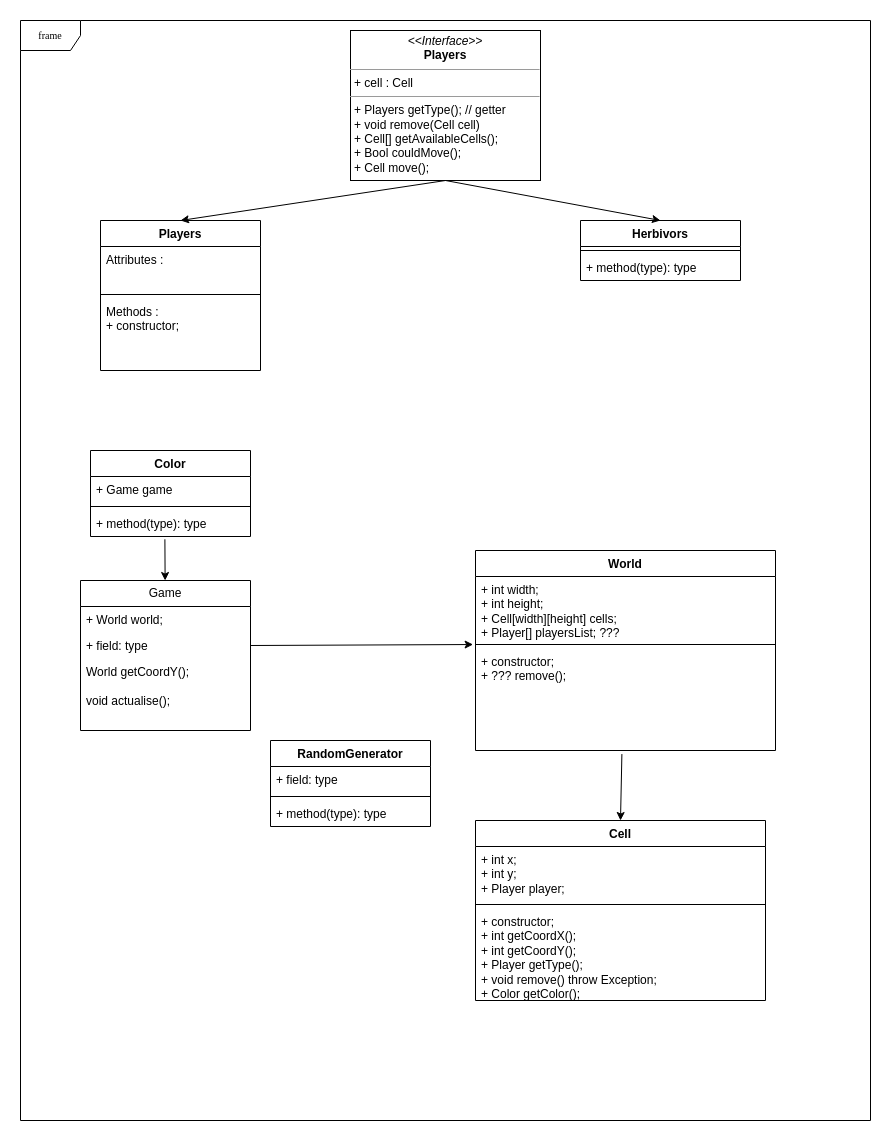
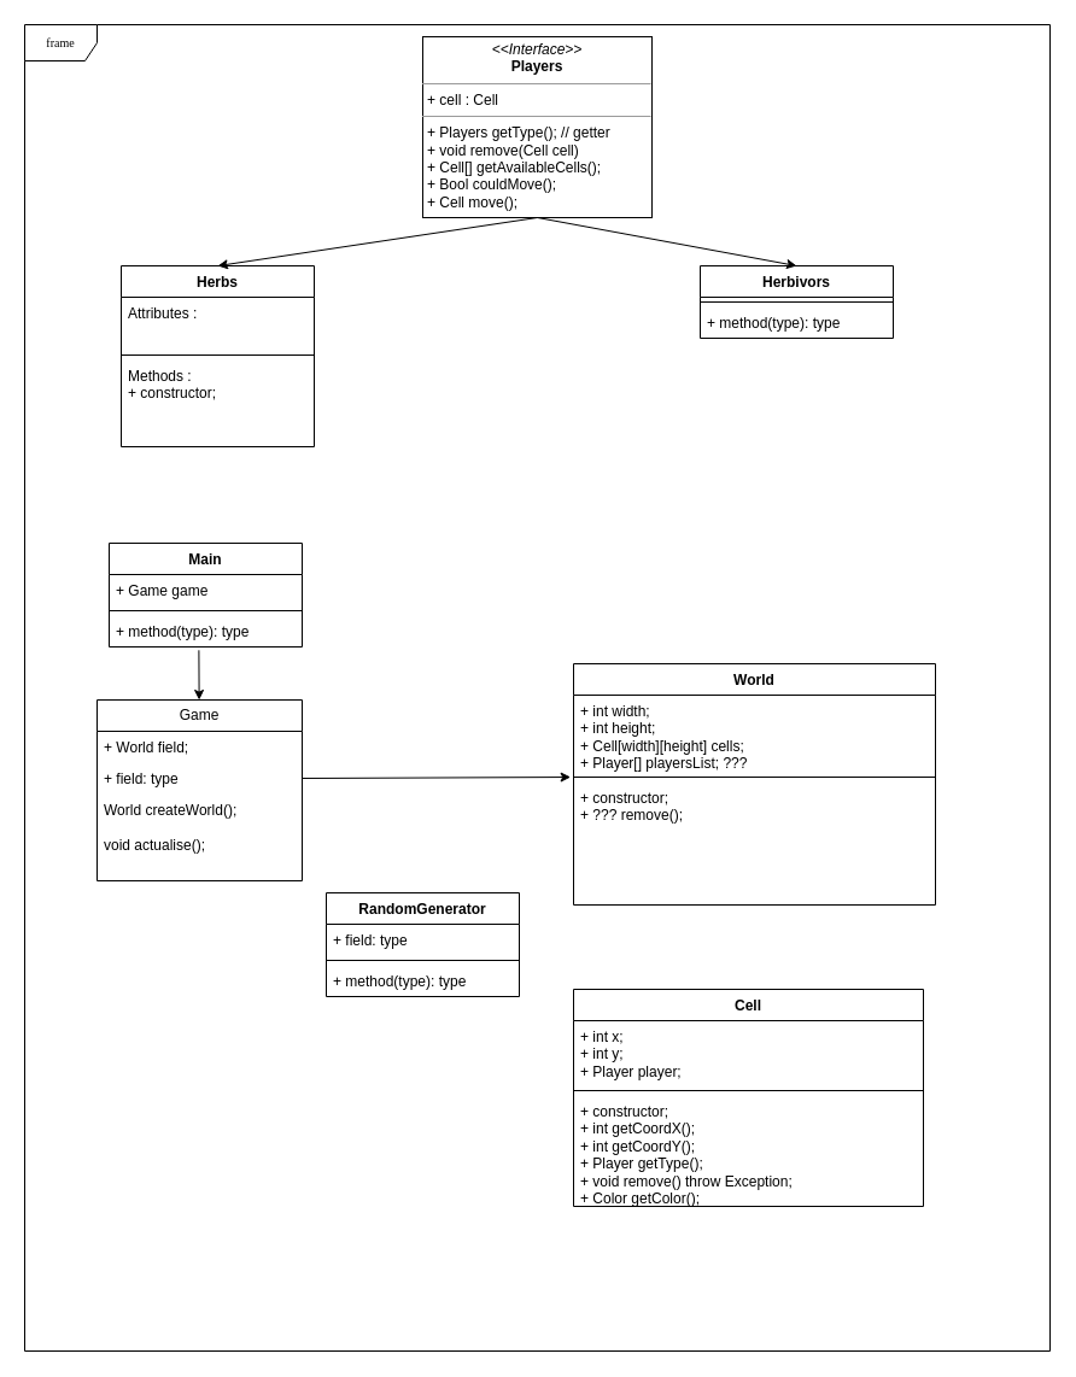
- <mxCell id="4" value="Players" style="swimlane;fontStyle=1;align=center;verticalAlign=top;childLayout=stackLayout;horizontal=1;startSize=26;horizontalStack=0;resizeParent=1;resizeParentMax=0;resizeLast=0;collapsible=1;marginBottom=0;whiteSpace=wrap;html=1;" parent="1" vertex="1"><mxGeometry x="100" y="220" width="160" height="150" as="geometry" /></mxCell>
+ <mxCell id="4" value="Herbs" style="swimlane;fontStyle=1;align=center;verticalAlign=top;childLayout=stackLayout;horizontal=1;startSize=26;horizontalStack=0;resizeParent=1;resizeParentMax=0;resizeLast=0;collapsible=1;marginBottom=0;whiteSpace=wrap;html=1;" parent="1" vertex="1"><mxGeometry x="100" y="220" width="160" height="150" as="geometry" /></mxCell>
- <mxCell id="29" value="Color" style="swimlane;fontStyle=1;align=center;verticalAlign=top;childLayout=stackLayout;horizontal=1;startSize=26;horizontalStack=0;resizeParent=1;resizeParentMax=0;resizeLast=0;collapsible=1;marginBottom=0;whiteSpace=wrap;html=1;" parent="1" vertex="1"><mxGeometry x="90" y="450" width="160" height="86" as="geometry" /></mxCell>
+ <mxCell id="29" value="Main" style="swimlane;fontStyle=1;align=center;verticalAlign=top;childLayout=stackLayout;horizontal=1;startSize=26;horizontalStack=0;resizeParent=1;resizeParentMax=0;resizeLast=0;collapsible=1;marginBottom=0;whiteSpace=wrap;html=1;" parent="1" vertex="1"><mxGeometry x="90" y="450" width="160" height="86" as="geometry" /></mxCell>
- <mxCell id="26" value="+ World world;" style="text;strokeColor=none;fillColor=none;align=left;verticalAlign=top;spacingLeft=4;spacingRight=4;overflow=hidden;rotatable=0;points=[[0,0.5],[1,0.5]];portConstraint=eastwest;whiteSpace=wrap;html=1;" parent="25" vertex="1"><mxGeometry y="26" width="170" height="26" as="geometry" /></mxCell>
+ <mxCell id="26" value="+ World field;" style="text;strokeColor=none;fillColor=none;align=left;verticalAlign=top;spacingLeft=4;spacingRight=4;overflow=hidden;rotatable=0;points=[[0,0.5],[1,0.5]];portConstraint=eastwest;whiteSpace=wrap;html=1;" parent="25" vertex="1"><mxGeometry y="26" width="170" height="26" as="geometry" /></mxCell>
- <mxCell id="28" value="World getCoordY();&lt;br&gt;&lt;br&gt;void actualise();" style="text;strokeColor=none;fillColor=none;align=left;verticalAlign=top;spacingLeft=4;spacingRight=4;overflow=hidden;rotatable=0;points=[[0,0.5],[1,0.5]];portConstraint=eastwest;whiteSpace=wrap;html=1;" parent="25" vertex="1"><mxGeometry y="78" width="170" height="72" as="geometry" /></mxCell>
+ <mxCell id="28" value="World createWorld();&lt;br&gt;&lt;br&gt;void actualise();" style="text;strokeColor=none;fillColor=none;align=left;verticalAlign=top;spacingLeft=4;spacingRight=4;overflow=hidden;rotatable=0;points=[[0,0.5],[1,0.5]];portConstraint=eastwest;whiteSpace=wrap;html=1;" parent="25" vertex="1"><mxGeometry y="78" width="170" height="72" as="geometry" /></mxCell>
- <mxCell id="35" value="" style="endArrow=classic;html=1;rounded=0;exitX=0.488;exitY=1.035;exitDx=0;exitDy=0;exitPerimeter=0;entryX=0.5;entryY=0;entryDx=0;entryDy=0;" parent="1" source="15" target="8" edge="1"><mxGeometry width="50" height="50" relative="1" as="geometry"><mxPoint x="370" y="850" as="sourcePoint" /><mxPoint x="420" y="800" as="targetPoint" /></mxGeometry></mxCell>
